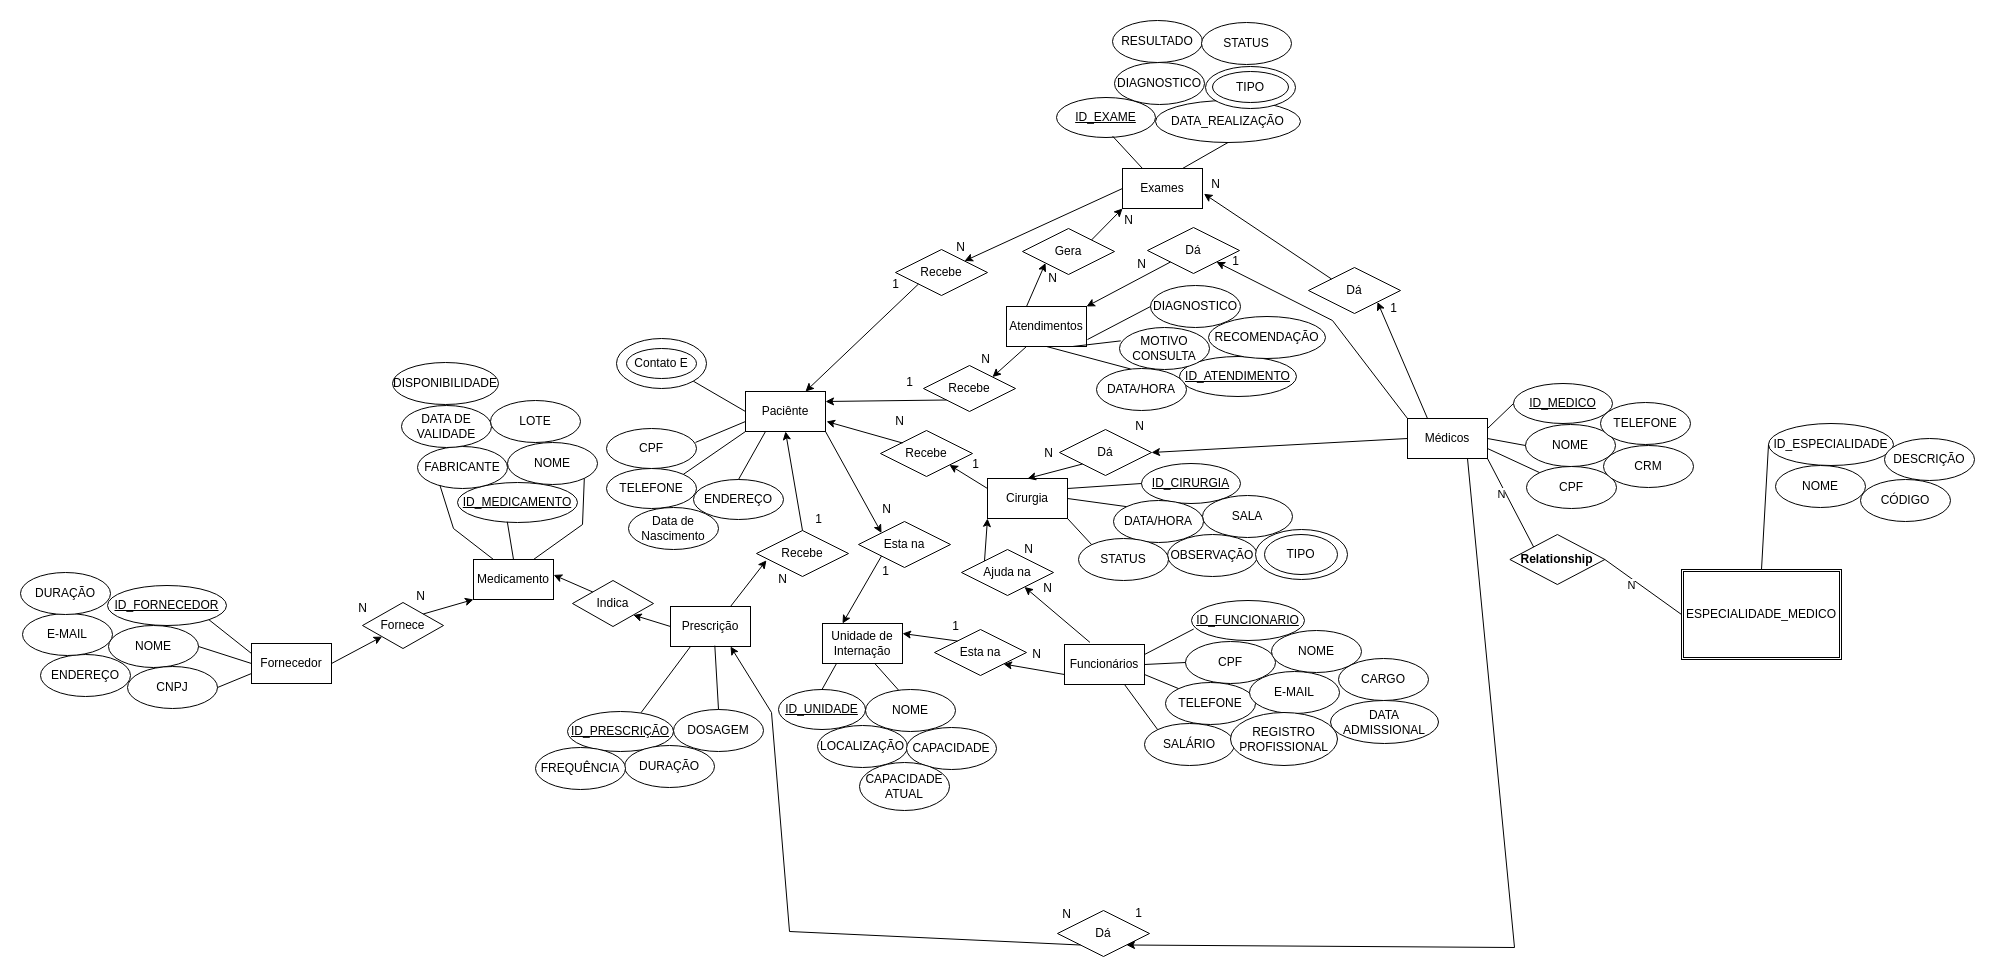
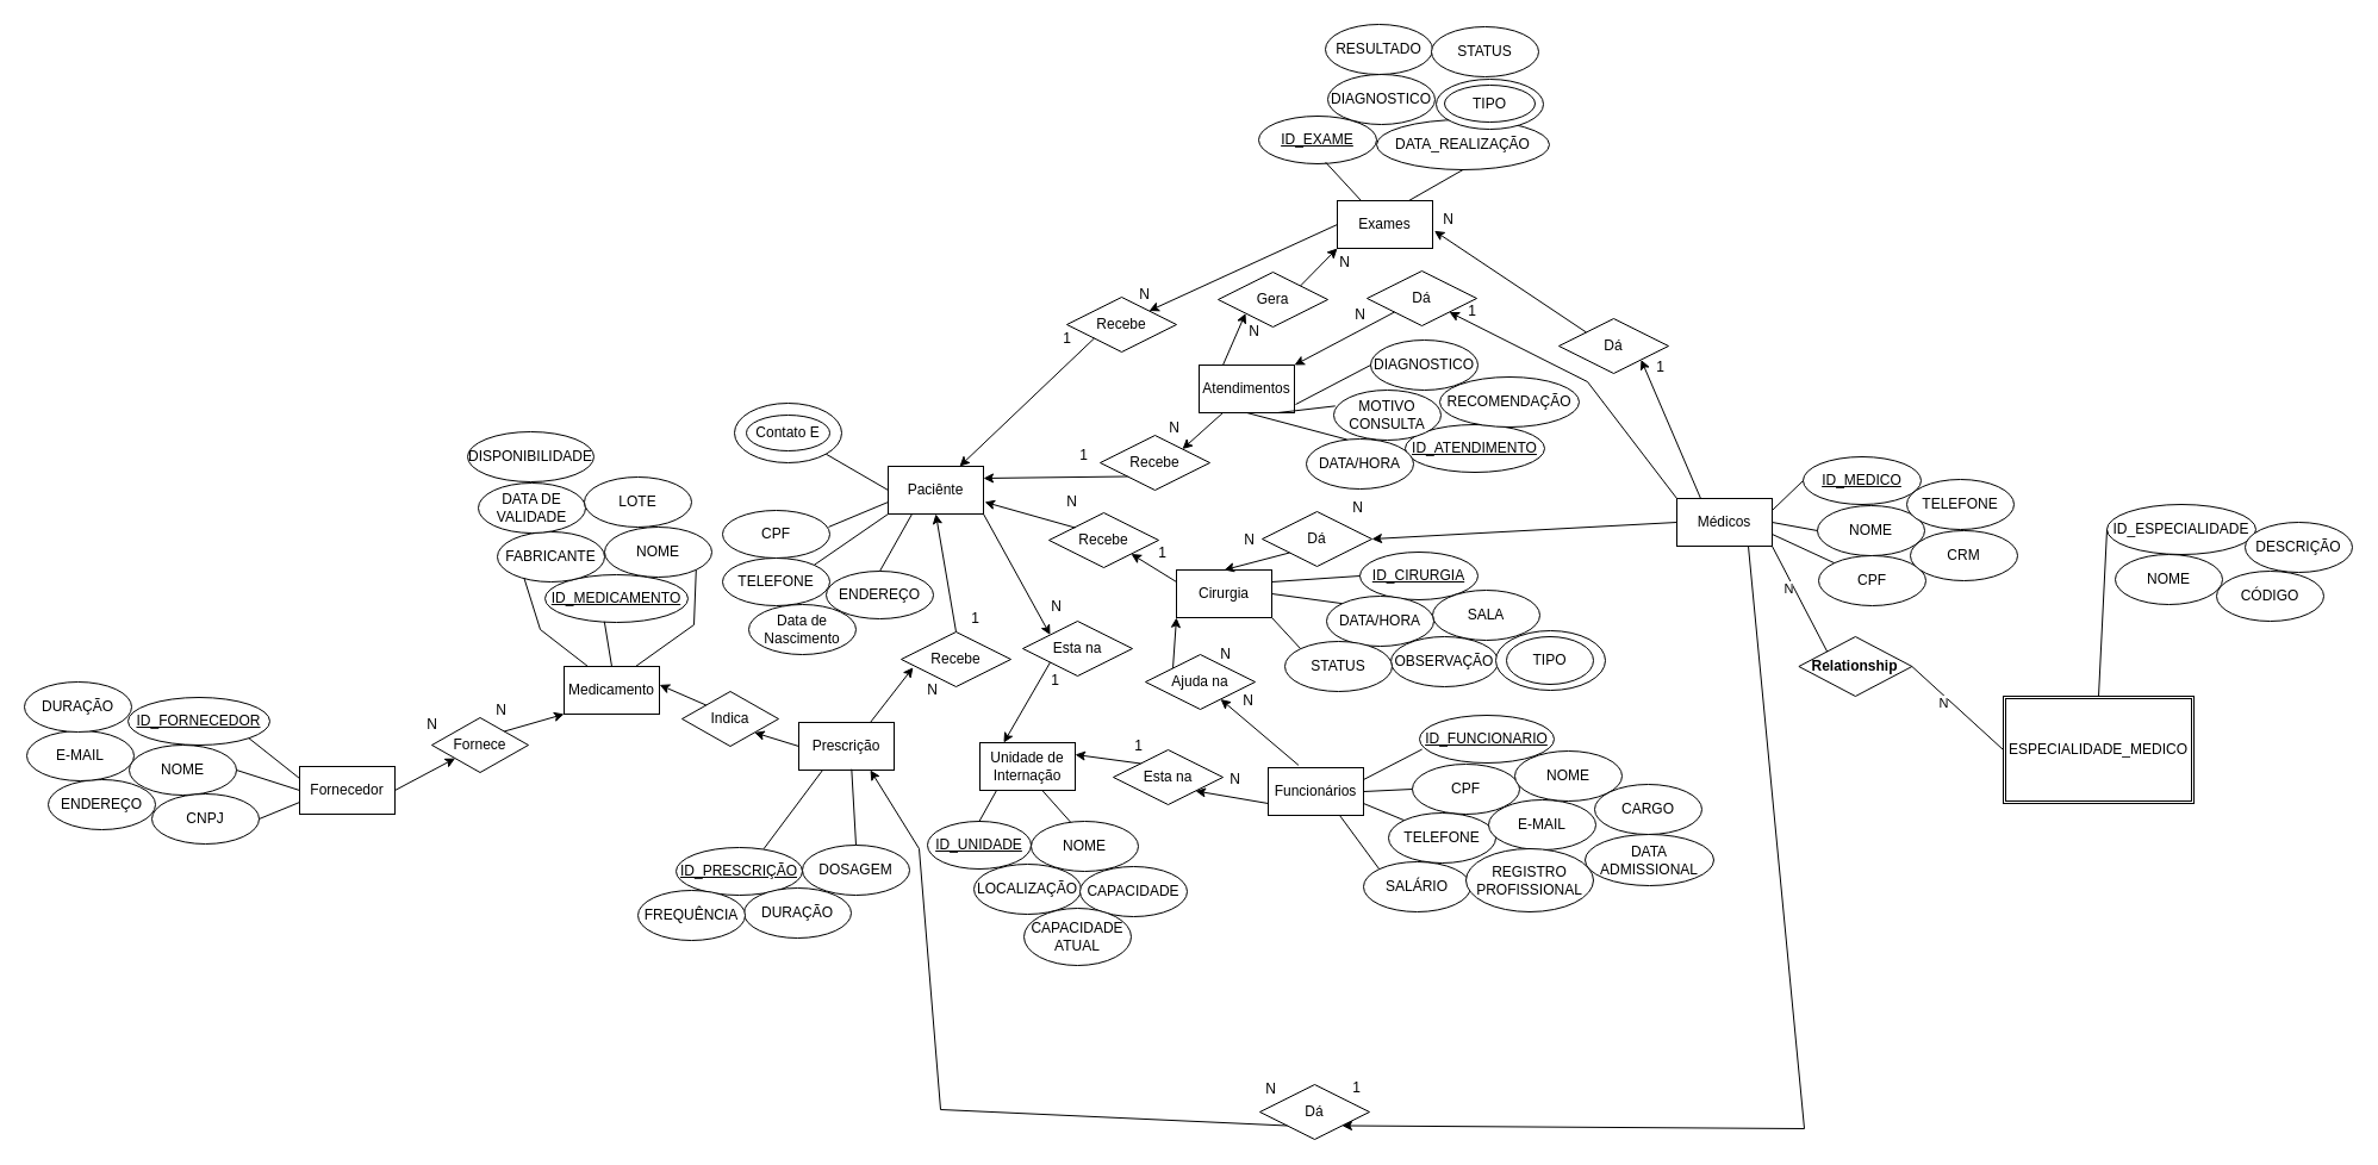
- <mxCell id="171" value="ESPECIALIDADE_MEDICO" style="shape=ext;double=1;rounded=0;whiteSpace=wrap;html=1;" vertex="1" parent="1"><mxGeometry x="1681" y="569" width="160" height="90" as="geometry" /></mxCell>
+ <mxCell id="171" value="ESPECIALIDADE_MEDICO" style="shape=ext;double=1;rounded=0;whiteSpace=wrap;html=1;" vertex="1" parent="1"><mxGeometry x="1681" y="584" width="160" height="90" as="geometry" /></mxCell>
